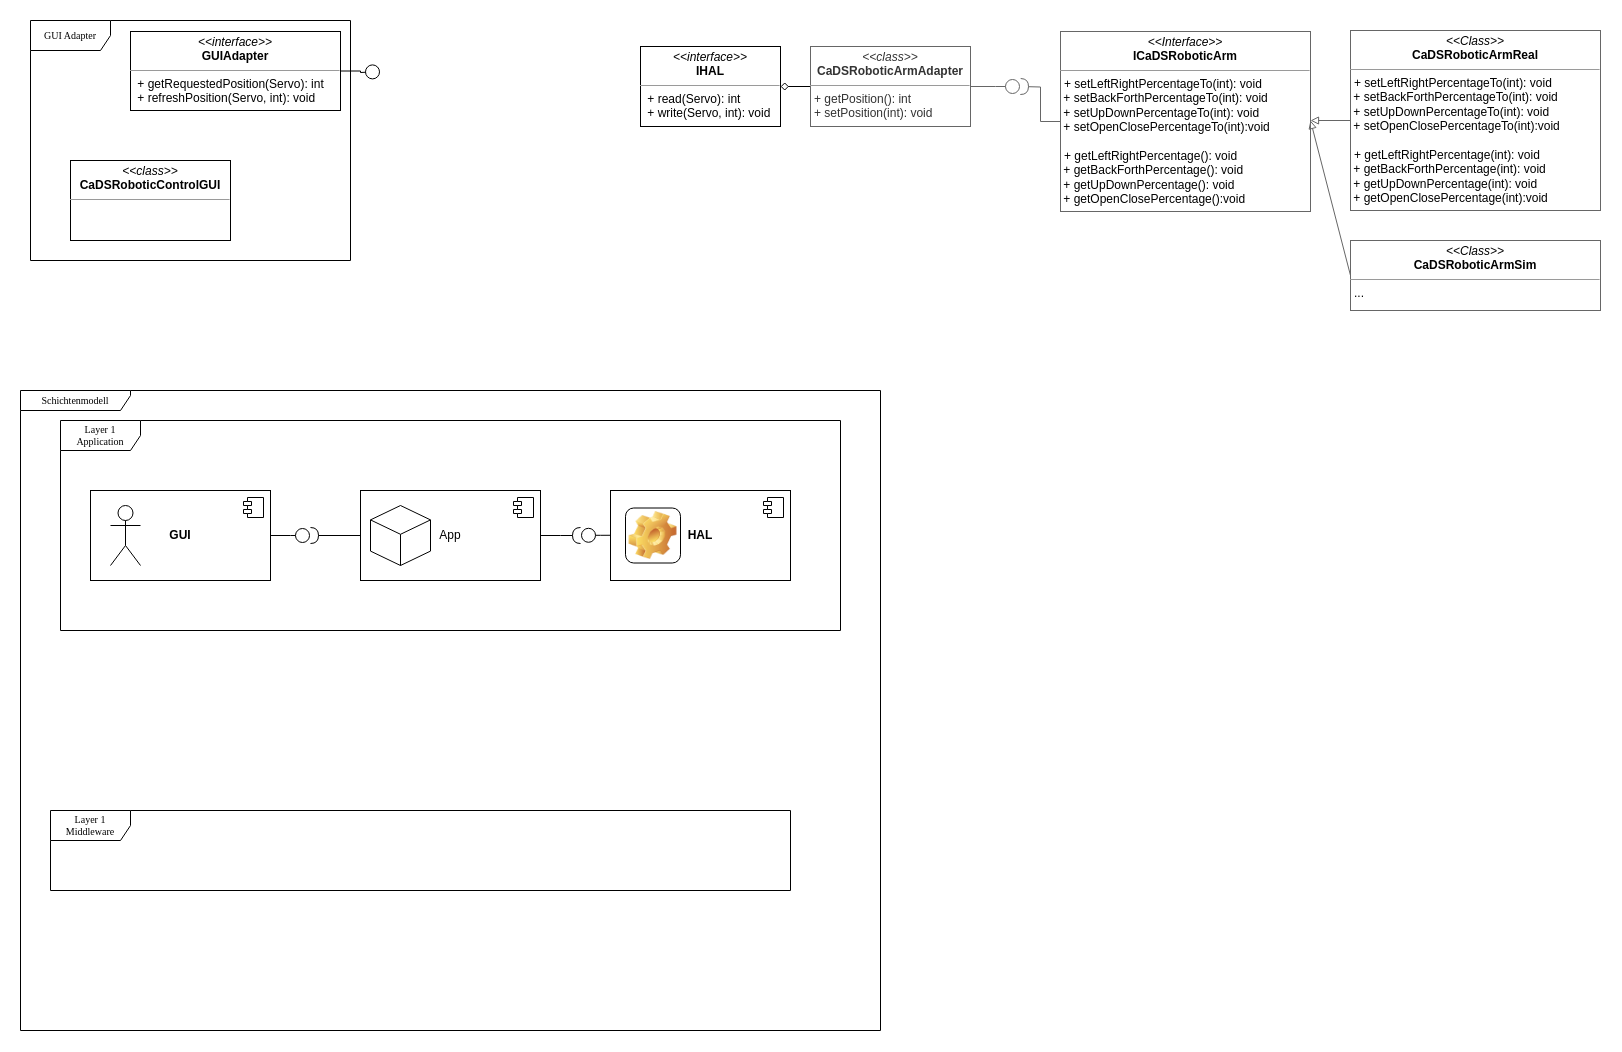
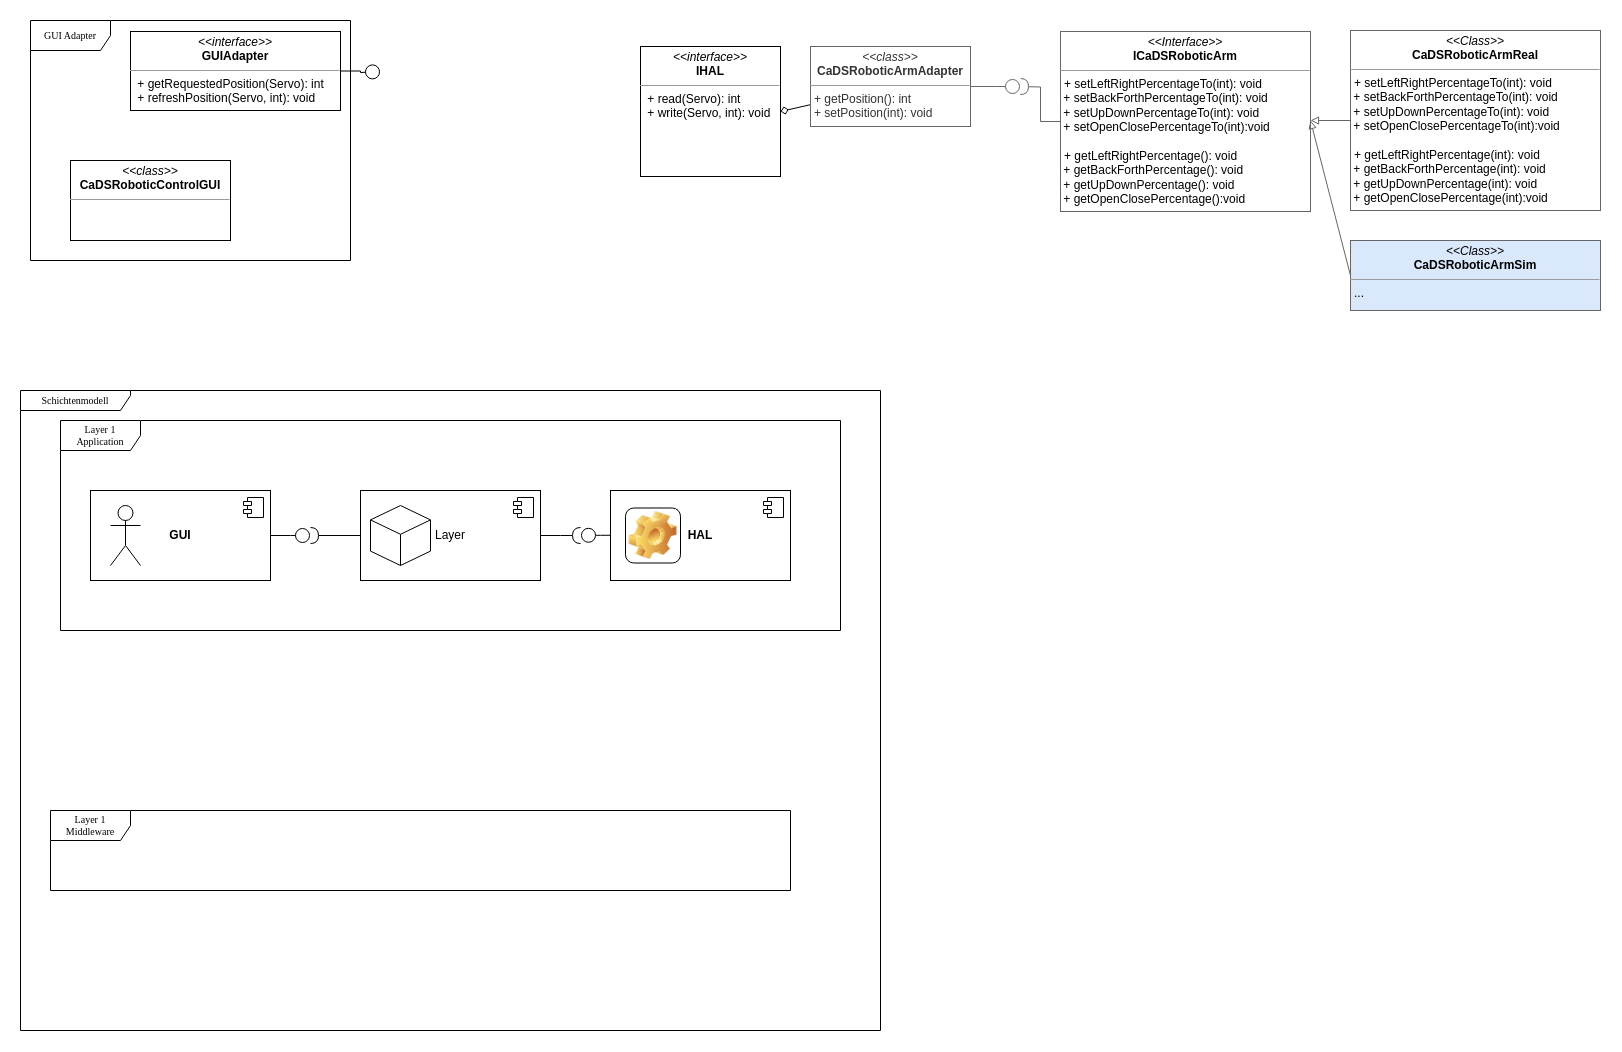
- <mxCell id="14" value="&lt;p style=&quot;margin:0px;margin-top:4px;text-align:center;&quot;&gt;&lt;i&gt;&amp;lt;&amp;lt;interface&amp;gt;&amp;gt;&lt;/i&gt;&lt;br style=&quot;text-wrap: wrap;&quot;&gt;&lt;span style=&quot;text-wrap: wrap;&quot;&gt;&lt;b&gt;IHAL&lt;/b&gt;&lt;/span&gt;&lt;/p&gt;&lt;hr size=&quot;1&quot;&gt;&lt;p style=&quot;margin:0px;margin-left:4px;&quot;&gt;&lt;/p&gt;&lt;p style=&quot;margin:0px;margin-left:4px;&quot;&gt;&lt;span style=&quot;text-wrap: wrap; background-color: initial;&quot;&gt;&amp;nbsp;&lt;/span&gt;&lt;span style=&quot;background-color: initial; text-wrap: wrap;&quot;&gt;+ read(Servo): int&lt;/span&gt;&lt;/p&gt;&lt;p style=&quot;margin: 0px 0px 0px 4px;&quot;&gt;&lt;span style=&quot;text-wrap: wrap; background-color: initial;&quot;&gt;&amp;nbsp;+ write(Servo, int): void&lt;/span&gt;&lt;/p&gt;" style="verticalAlign=top;align=left;overflow=fill;fontSize=12;fontFamily=Helvetica;html=1;rounded=0;shadow=0;comic=0;labelBackgroundColor=none;strokeWidth=1" vertex="1" parent="1"><mxGeometry x="640" y="46" width="140" height="80" as="geometry" /></mxCell>
+ <mxCell id="14" value="&lt;p style=&quot;margin:0px;margin-top:4px;text-align:center;&quot;&gt;&lt;i&gt;&amp;lt;&amp;lt;interface&amp;gt;&amp;gt;&lt;/i&gt;&lt;br style=&quot;text-wrap: wrap;&quot;&gt;&lt;span style=&quot;text-wrap: wrap;&quot;&gt;&lt;b&gt;IHAL&lt;/b&gt;&lt;/span&gt;&lt;/p&gt;&lt;hr size=&quot;1&quot;&gt;&lt;p style=&quot;margin:0px;margin-left:4px;&quot;&gt;&lt;/p&gt;&lt;p style=&quot;margin:0px;margin-left:4px;&quot;&gt;&lt;span style=&quot;text-wrap: wrap; background-color: initial;&quot;&gt;&amp;nbsp;&lt;/span&gt;&lt;span style=&quot;background-color: initial; text-wrap: wrap;&quot;&gt;+ read(Servo): int&lt;/span&gt;&lt;/p&gt;&lt;p style=&quot;margin: 0px 0px 0px 4px;&quot;&gt;&lt;span style=&quot;text-wrap: wrap; background-color: initial;&quot;&gt;&amp;nbsp;+ write(Servo, int): void&lt;/span&gt;&lt;/p&gt;" style="verticalAlign=top;align=left;overflow=fill;fontSize=12;fontFamily=Helvetica;html=1;rounded=0;shadow=0;comic=0;labelBackgroundColor=none;strokeWidth=1" vertex="1" parent="1"><mxGeometry x="640" y="46" width="140" height="130" as="geometry" /></mxCell>
- <mxCell id="16" value="&lt;p style=&quot;margin:0px;margin-top:4px;text-align:center;&quot;&gt;&lt;i&gt;&amp;lt;&amp;lt;Class&amp;gt;&amp;gt;&lt;/i&gt;&lt;br style=&quot;text-wrap: wrap;&quot;&gt;&lt;b style=&quot;text-wrap: wrap;&quot;&gt;CaDSRoboticArmSim&lt;/b&gt;&lt;br&gt;&lt;/p&gt;&lt;hr size=&quot;1&quot;&gt;&lt;p style=&quot;margin:0px;margin-left:4px;&quot;&gt;&lt;/p&gt;&lt;p style=&quot;margin:0px;margin-left:4px;&quot;&gt;...&lt;/p&gt;" style="verticalAlign=top;align=left;overflow=fill;fontSize=12;fontFamily=Helvetica;html=1;rounded=0;shadow=0;comic=0;labelBackgroundColor=none;strokeWidth=1;strokeColor=#666666;" vertex="1" parent="1"><mxGeometry x="1350" y="240" width="250" height="70" as="geometry" /></mxCell>
+ <mxCell id="16" value="&lt;p style=&quot;margin:0px;margin-top:4px;text-align:center;&quot;&gt;&lt;i&gt;&amp;lt;&amp;lt;Class&amp;gt;&amp;gt;&lt;/i&gt;&lt;br style=&quot;text-wrap: wrap;&quot;&gt;&lt;b style=&quot;text-wrap: wrap;&quot;&gt;CaDSRoboticArmSim&lt;/b&gt;&lt;br&gt;&lt;/p&gt;&lt;hr size=&quot;1&quot;&gt;&lt;p style=&quot;margin:0px;margin-left:4px;&quot;&gt;&lt;/p&gt;&lt;p style=&quot;margin:0px;margin-left:4px;&quot;&gt;...&lt;/p&gt;" style="verticalAlign=top;align=left;overflow=fill;fontSize=12;fontFamily=Helvetica;html=1;rounded=0;shadow=0;comic=0;labelBackgroundColor=none;strokeWidth=1;strokeColor=#666666;fillColor=#dae8fc;" vertex="1" parent="1"><mxGeometry x="1350" y="240" width="250" height="70" as="geometry" /></mxCell>
- <mxCell id="25" value="App" style="html=1;dropTarget=0;whiteSpace=wrap;" vertex="1" parent="1"><mxGeometry x="360" y="490" width="180" height="90" as="geometry" /></mxCell>
+ <mxCell id="25" value="Layer" style="html=1;dropTarget=0;whiteSpace=wrap;" vertex="1" parent="1"><mxGeometry x="360" y="490" width="180" height="90" as="geometry" /></mxCell>
